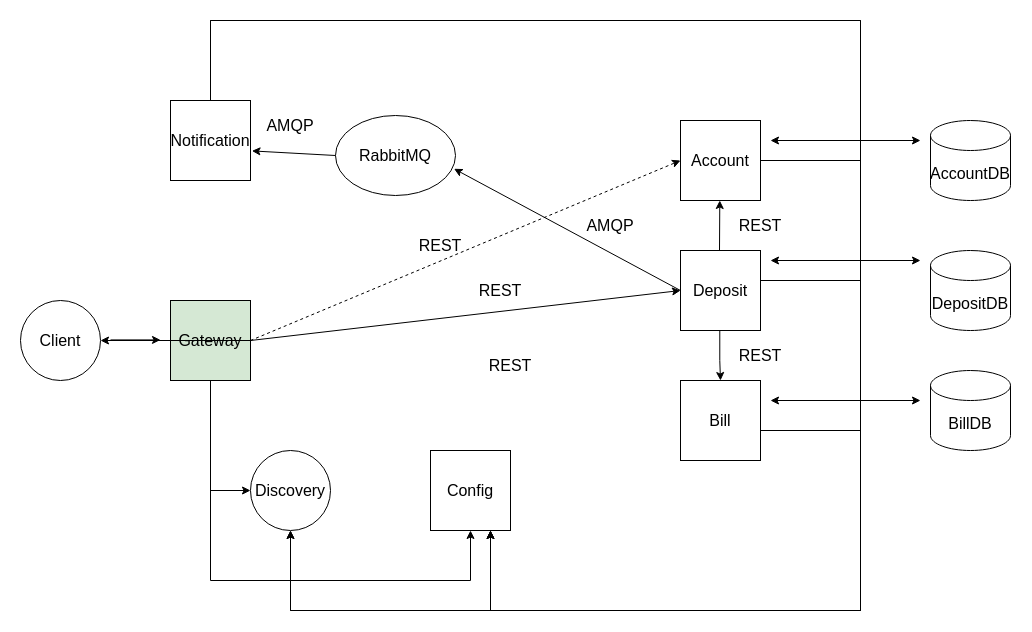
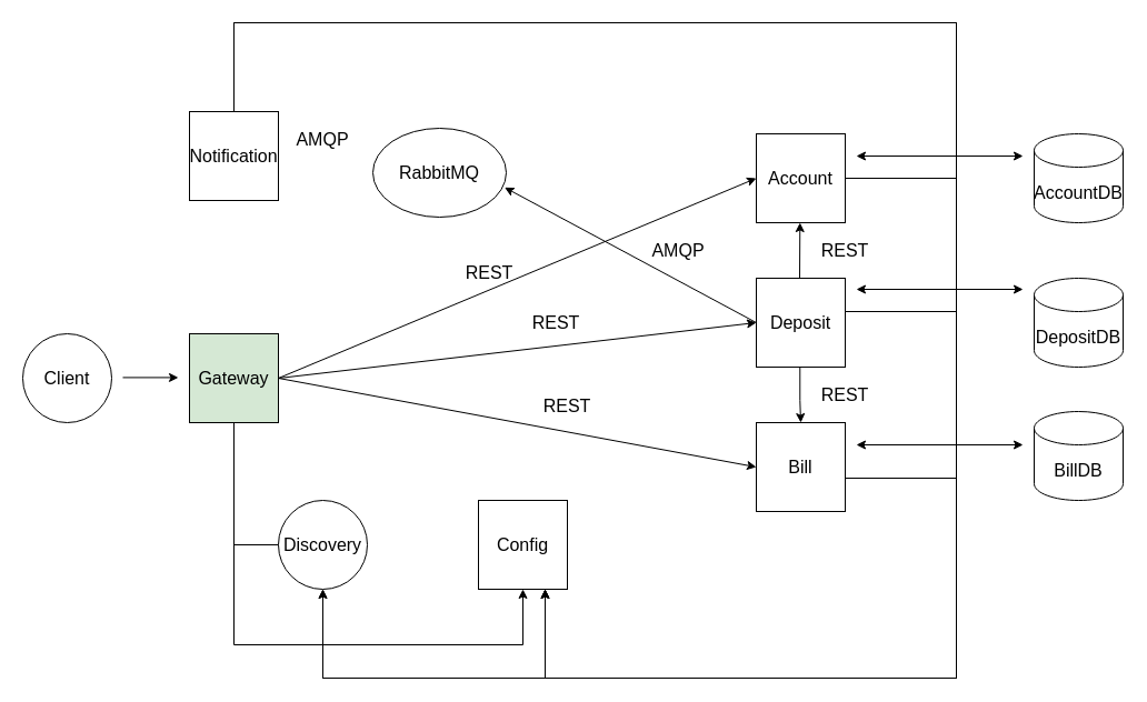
- <mxCell id="38" value="" style="endArrow=classic;html=1;rounded=0;fontSize=16;exitX=0;exitY=0.5;exitDx=0;exitDy=0;entryX=1.018;entryY=0.63;entryDx=0;entryDy=0;entryPerimeter=0;" edge="1" parent="1" source="34" target="37"><mxGeometry width="50" height="50" relative="1" as="geometry"><mxPoint x="290" y="260" as="sourcePoint" /><mxPoint x="340" y="210" as="targetPoint" /></mxGeometry></mxCell>
- <mxCell id="28" value="" style="endArrow=classic;html=1;rounded=0;fontSize=16;exitX=1;exitY=0.5;exitDx=0;exitDy=0;entryX=0;entryY=0.5;entryDx=0;entryDy=0;dashed=1;" edge="1" parent="1" source="4" target="9"><mxGeometry width="50" height="50" relative="1" as="geometry"><mxPoint x="430" y="380" as="sourcePoint" /><mxPoint x="480" y="330" as="targetPoint" /></mxGeometry></mxCell>
+ <mxCell id="28" value="" style="endArrow=classic;html=1;rounded=0;fontSize=16;exitX=1;exitY=0.5;exitDx=0;exitDy=0;entryX=0;entryY=0.5;entryDx=0;entryDy=0;" edge="1" parent="1" source="4" target="9"><mxGeometry width="50" height="50" relative="1" as="geometry"><mxPoint x="430" y="380" as="sourcePoint" /><mxPoint x="480" y="330" as="targetPoint" /></mxGeometry></mxCell>
- <mxCell id="30" value="" style="endArrow=classic;html=1;rounded=0;fontSize=16;exitX=1;exitY=0.5;exitDx=0;exitDy=0;" edge="1" parent="1" source="4" target="2"><mxGeometry width="50" height="50" relative="1" as="geometry"><mxPoint x="270" y="360" as="sourcePoint" /><mxPoint x="700" y="180" as="targetPoint" /></mxGeometry></mxCell>
+ <mxCell id="30" value="" style="endArrow=classic;html=1;rounded=0;fontSize=16;exitX=1;exitY=0.5;exitDx=0;exitDy=0;entryX=0;entryY=0.5;entryDx=0;entryDy=0;" edge="1" parent="1" source="4" target="7"><mxGeometry width="50" height="50" relative="1" as="geometry"><mxPoint x="270" y="360" as="sourcePoint" /><mxPoint x="700" y="180" as="targetPoint" /></mxGeometry></mxCell>
- <mxCell id="10" value="" style="endArrow=classic;html=1;rounded=0;fontSize=16;edgeStyle=orthogonalEdgeStyle;exitX=0.5;exitY=1;exitDx=0;exitDy=0;entryX=0;entryY=0.5;entryDx=0;entryDy=0;" edge="1" parent="1" source="4" target="5"><mxGeometry width="50" height="50" relative="1" as="geometry"><mxPoint x="60" y="490" as="sourcePoint" /><mxPoint x="200" y="550" as="targetPoint" /><Array as="points"><mxPoint x="210" y="490" /></Array></mxGeometry></mxCell>
+ <mxCell id="10" value="" style="endArrow=none;html=1;rounded=0;fontSize=16;edgeStyle=orthogonalEdgeStyle;exitX=0.5;exitY=1;exitDx=0;exitDy=0;entryX=0;entryY=0.5;entryDx=0;entryDy=0;" edge="1" parent="1" source="4" target="5"><mxGeometry width="50" height="50" relative="1" as="geometry"><mxPoint x="60" y="490" as="sourcePoint" /><mxPoint x="200" y="550" as="targetPoint" /><Array as="points"><mxPoint x="210" y="490" /></Array></mxGeometry></mxCell>
